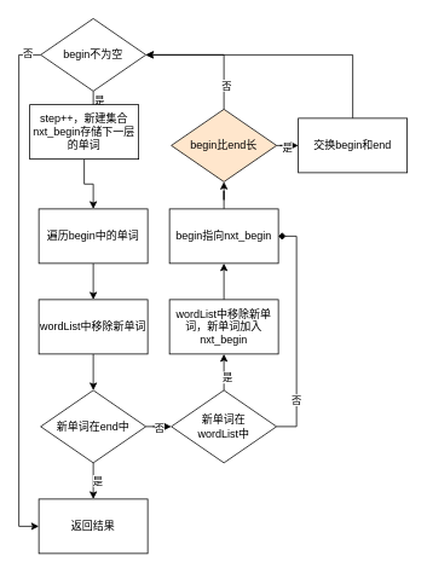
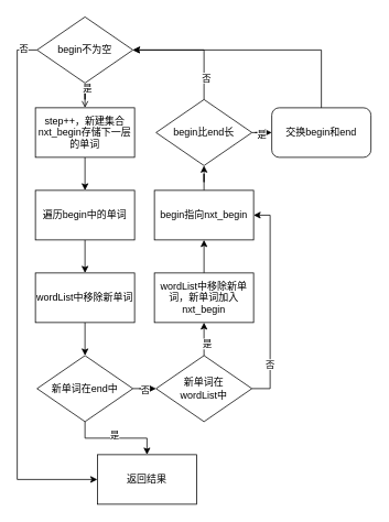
- <mxCell id="8" value="step++，新建集合nxt_begin存储下一层的单词" style="rounded=0;whiteSpace=wrap;html=1;" vertex="1" parent="1"><mxGeometry x="32" y="115" width="120" height="60" as="geometry" /></mxCell>
+ <mxCell id="8" value="step++，新建集合nxt_begin存储下一层的单词" style="rounded=0;whiteSpace=wrap;html=1;" vertex="1" parent="1"><mxGeometry x="42" y="130" width="120" height="60" as="geometry" /></mxCell>
- <mxCell id="34" value="begin比end长" style="rhombus;whiteSpace=wrap;html=1;fillColor=#ffe6cc;" vertex="1" parent="1"><mxGeometry x="188" y="120" width="116" height="80" as="geometry" /></mxCell>
+ <mxCell id="34" value="begin比end长" style="rhombus;whiteSpace=wrap;html=1;" vertex="1" parent="1"><mxGeometry x="188" y="120" width="116" height="80" as="geometry" /></mxCell>
- <mxCell id="29" value="交换begin和end" style="rounded=0;whiteSpace=wrap;html=1;" vertex="1" parent="1"><mxGeometry x="328" y="130" width="120" height="60" as="geometry" /></mxCell>
+ <mxCell id="29" value="交换begin和end" style="whiteSpace=wrap;html=1;rounded=1;" vertex="1" parent="1"><mxGeometry x="328" y="130" width="120" height="60" as="geometry" /></mxCell>
- <mxCell id="21" style="edgeStyle=orthogonalEdgeStyle;rounded=0;orthogonalLoop=1;jettySize=auto;html=1;entryX=1;entryY=0.5;entryDx=0;entryDy=0;endArrow=diamond;" edge="1" parent="1" source="23" target="27"><mxGeometry relative="1" as="geometry"><Array as="points"><mxPoint x="326" y="470" /><mxPoint x="326" y="260" /></Array></mxGeometry></mxCell>
+ <mxCell id="21" style="edgeStyle=orthogonalEdgeStyle;rounded=0;orthogonalLoop=1;jettySize=auto;html=1;entryX=1;entryY=0.5;entryDx=0;entryDy=0;" edge="1" parent="1" source="23" target="27"><mxGeometry relative="1" as="geometry"><Array as="points"><mxPoint x="326" y="470" /><mxPoint x="326" y="260" /></Array></mxGeometry></mxCell>
- <mxCell id="18" value="返回结果" style="rounded=0;whiteSpace=wrap;html=1;" vertex="1" parent="1"><mxGeometry x="42" y="550" width="120" height="60" as="geometry" /></mxCell>
+ <mxCell id="18" value="返回结果" style="rounded=0;whiteSpace=wrap;html=1;" vertex="1" parent="1"><mxGeometry x="117" y="550" width="120" height="60" as="geometry" /></mxCell>
